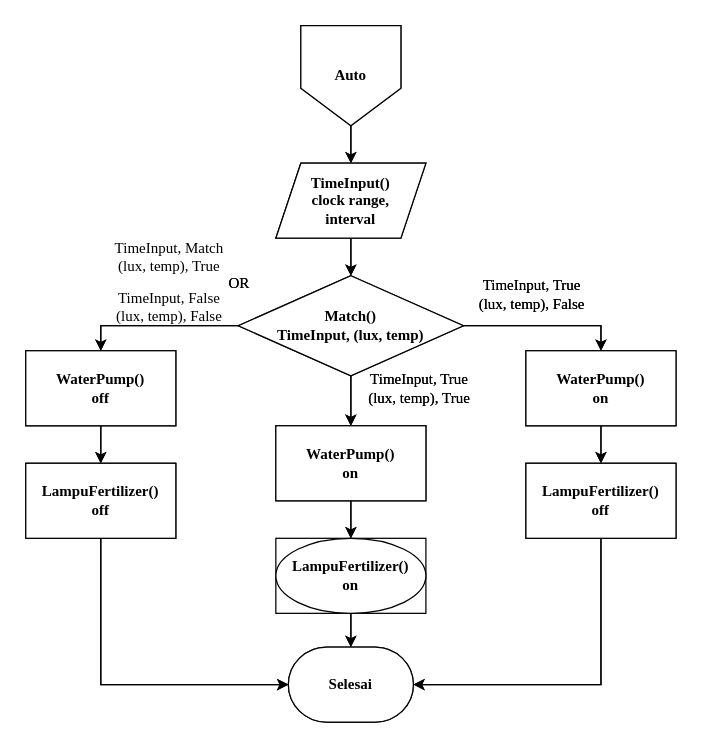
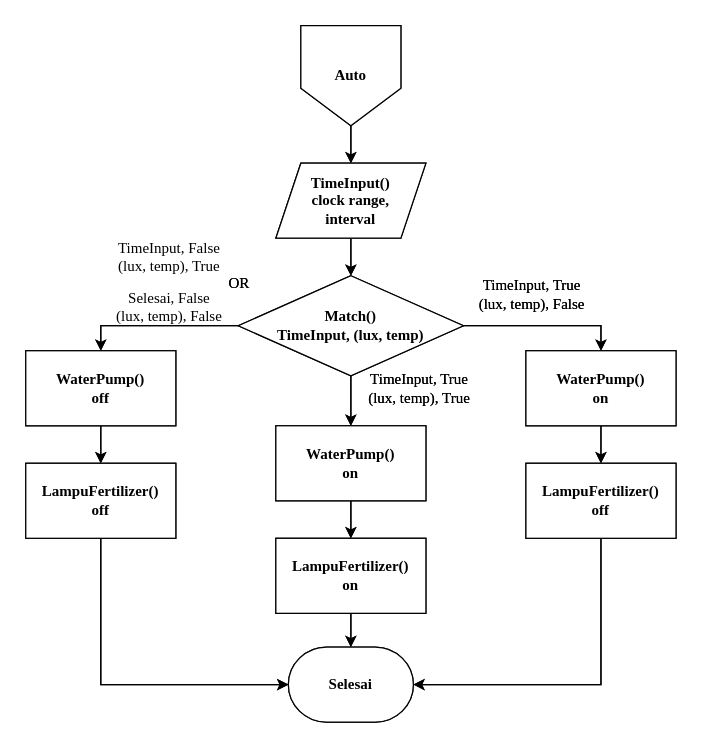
- <mxCell id="22" value="&lt;div&gt;TimeInput, Match&lt;br&gt;&lt;/div&gt;(lux, temp), True" style="text;html=1;strokeColor=none;fillColor=none;align=center;verticalAlign=middle;whiteSpace=wrap;rounded=0;shadow=0;sketch=0;strokeWidth=1;fontFamily=Times New Roman;" parent="1" vertex="1"><mxGeometry x="90" y="190" width="90" height="30" as="geometry" /></mxCell>
+ <mxCell id="22" value="&lt;div&gt;TimeInput, False&lt;br&gt;&lt;/div&gt;(lux, temp), True" style="text;html=1;strokeColor=none;fillColor=none;align=center;verticalAlign=middle;whiteSpace=wrap;rounded=0;shadow=0;sketch=0;strokeWidth=1;fontFamily=Times New Roman;" parent="1" vertex="1"><mxGeometry x="90" y="190" width="90" height="30" as="geometry" /></mxCell>
- <mxCell id="25" value="&lt;div&gt;TimeInput, False&lt;br&gt;&lt;/div&gt;(lux, temp), False" style="text;html=1;strokeColor=none;fillColor=none;align=center;verticalAlign=middle;whiteSpace=wrap;rounded=0;shadow=0;sketch=0;strokeWidth=1;fontFamily=Times New Roman;" parent="1" vertex="1"><mxGeometry x="90" y="230" width="90" height="30" as="geometry" /></mxCell>
+ <mxCell id="25" value="&lt;div&gt;Selesai, False&lt;br&gt;&lt;/div&gt;(lux, temp), False" style="text;html=1;strokeColor=none;fillColor=none;align=center;verticalAlign=middle;whiteSpace=wrap;rounded=0;shadow=0;sketch=0;strokeWidth=1;fontFamily=Times New Roman;" parent="1" vertex="1"><mxGeometry x="90" y="230" width="90" height="30" as="geometry" /></mxCell>
- <mxCell id="39" value="&lt;div&gt;&lt;b&gt;&lt;font face=&quot;Times New Roman&quot;&gt;LampuFertilizer&lt;/font&gt;&lt;/b&gt;&lt;b&gt;&lt;font face=&quot;Times New Roman&quot;&gt;()&lt;/font&gt;&lt;/b&gt;&lt;/div&gt;&lt;div&gt;&lt;b&gt;&lt;font face=&quot;Times New Roman&quot;&gt;on&lt;br&gt;&lt;/font&gt;&lt;/b&gt;&lt;/div&gt;" style="ellipse;whiteSpace=wrap;html=1;" vertex="1" parent="1"><mxGeometry x="220" y="430" width="120" height="60" as="geometry" /></mxCell>
+ <mxCell id="39" value="&lt;div&gt;&lt;b&gt;&lt;font face=&quot;Times New Roman&quot;&gt;LampuFertilizer&lt;/font&gt;&lt;/b&gt;&lt;b&gt;&lt;font face=&quot;Times New Roman&quot;&gt;()&lt;/font&gt;&lt;/b&gt;&lt;/div&gt;&lt;div&gt;&lt;b&gt;&lt;font face=&quot;Times New Roman&quot;&gt;on&lt;br&gt;&lt;/font&gt;&lt;/b&gt;&lt;/div&gt;" style="rounded=0;whiteSpace=wrap;html=1;" vertex="1" parent="1"><mxGeometry x="220" y="430" width="120" height="60" as="geometry" /></mxCell>
